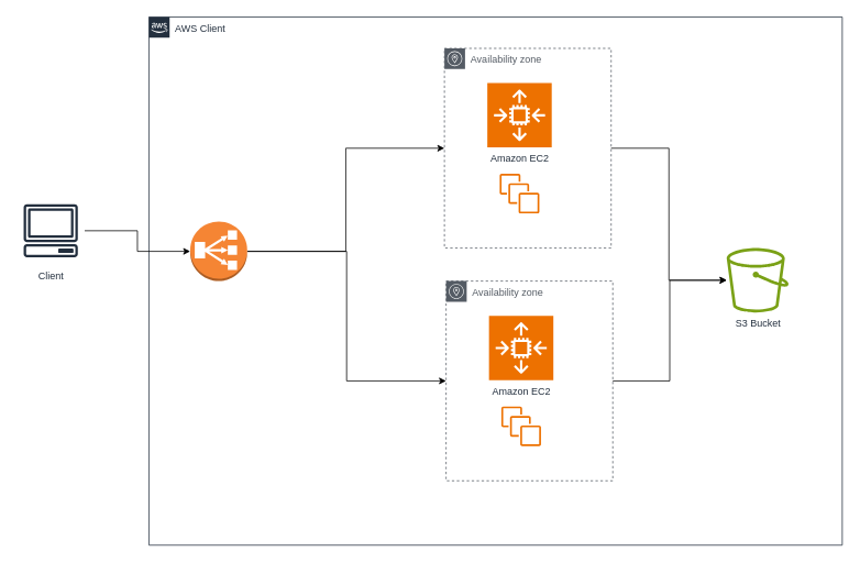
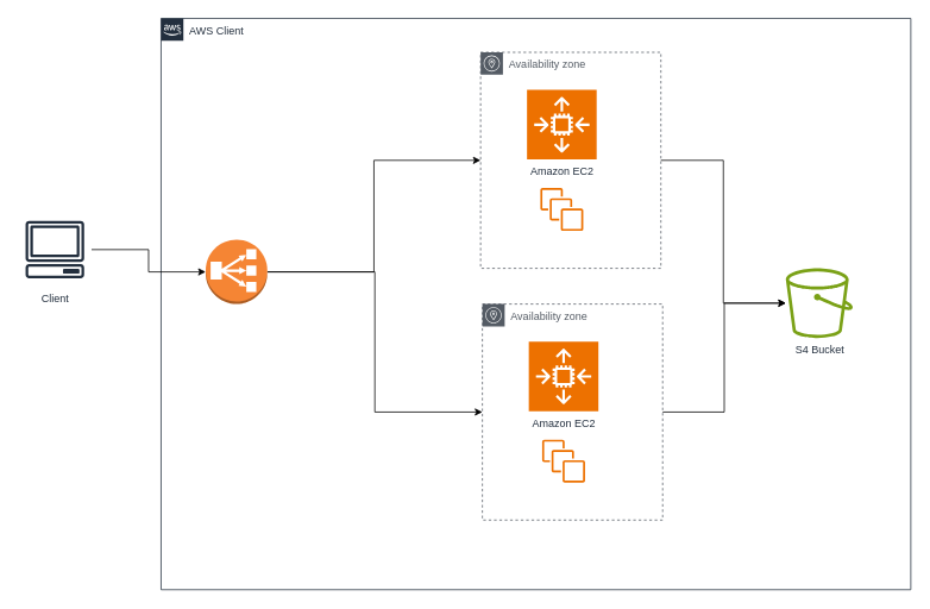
- <mxCell id="14" value="S3 Bucket" style="sketch=0;outlineConnect=0;fontColor=#232F3E;gradientColor=none;fillColor=#7AA116;strokeColor=none;dashed=0;verticalLabelPosition=bottom;verticalAlign=top;align=center;html=1;fontSize=12;fontStyle=0;aspect=fixed;pointerEvents=1;shape=mxgraph.aws4.bucket;" vertex="1" parent="2"><mxGeometry x="700" y="280" width="75" height="78" as="geometry" /></mxCell>
+ <mxCell id="14" value="S4 Bucket" style="sketch=0;outlineConnect=0;fontColor=#232F3E;gradientColor=none;fillColor=#7AA116;strokeColor=none;dashed=0;verticalLabelPosition=bottom;verticalAlign=top;align=center;html=1;fontSize=12;fontStyle=0;aspect=fixed;pointerEvents=1;shape=mxgraph.aws4.bucket;" vertex="1" parent="2"><mxGeometry x="700" y="280" width="75" height="78" as="geometry" /></mxCell>
